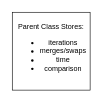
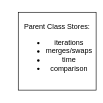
- <mxCell id="2" value="Parent Class Stores:&lt;br&gt;&lt;ul&gt;&lt;li&gt;iterations&lt;/li&gt;&lt;li&gt;merges/swaps&lt;/li&gt;&lt;li&gt;time&lt;/li&gt;&lt;li&gt;comparison&lt;/li&gt;&lt;/ul&gt;" style="rounded=0;whiteSpace=wrap;html=1;" parent="1" vertex="1"><mxGeometry x="20" y="20" width="130" height="130" as="geometry" /></mxCell>
+ <mxCell id="2" value="Parent Class Stores:&lt;br&gt;&lt;ul&gt;&lt;li&gt;iterations&lt;/li&gt;&lt;li&gt;merges/swaps&lt;/li&gt;&lt;li&gt;time&lt;/li&gt;&lt;li&gt;comparison&lt;/li&gt;&lt;/ul&gt;" style="rounded=0;whiteSpace=wrap;html=1;" parent="1" vertex="1"><mxGeometry x="30" y="20" width="130" height="130" as="geometry" /></mxCell>
